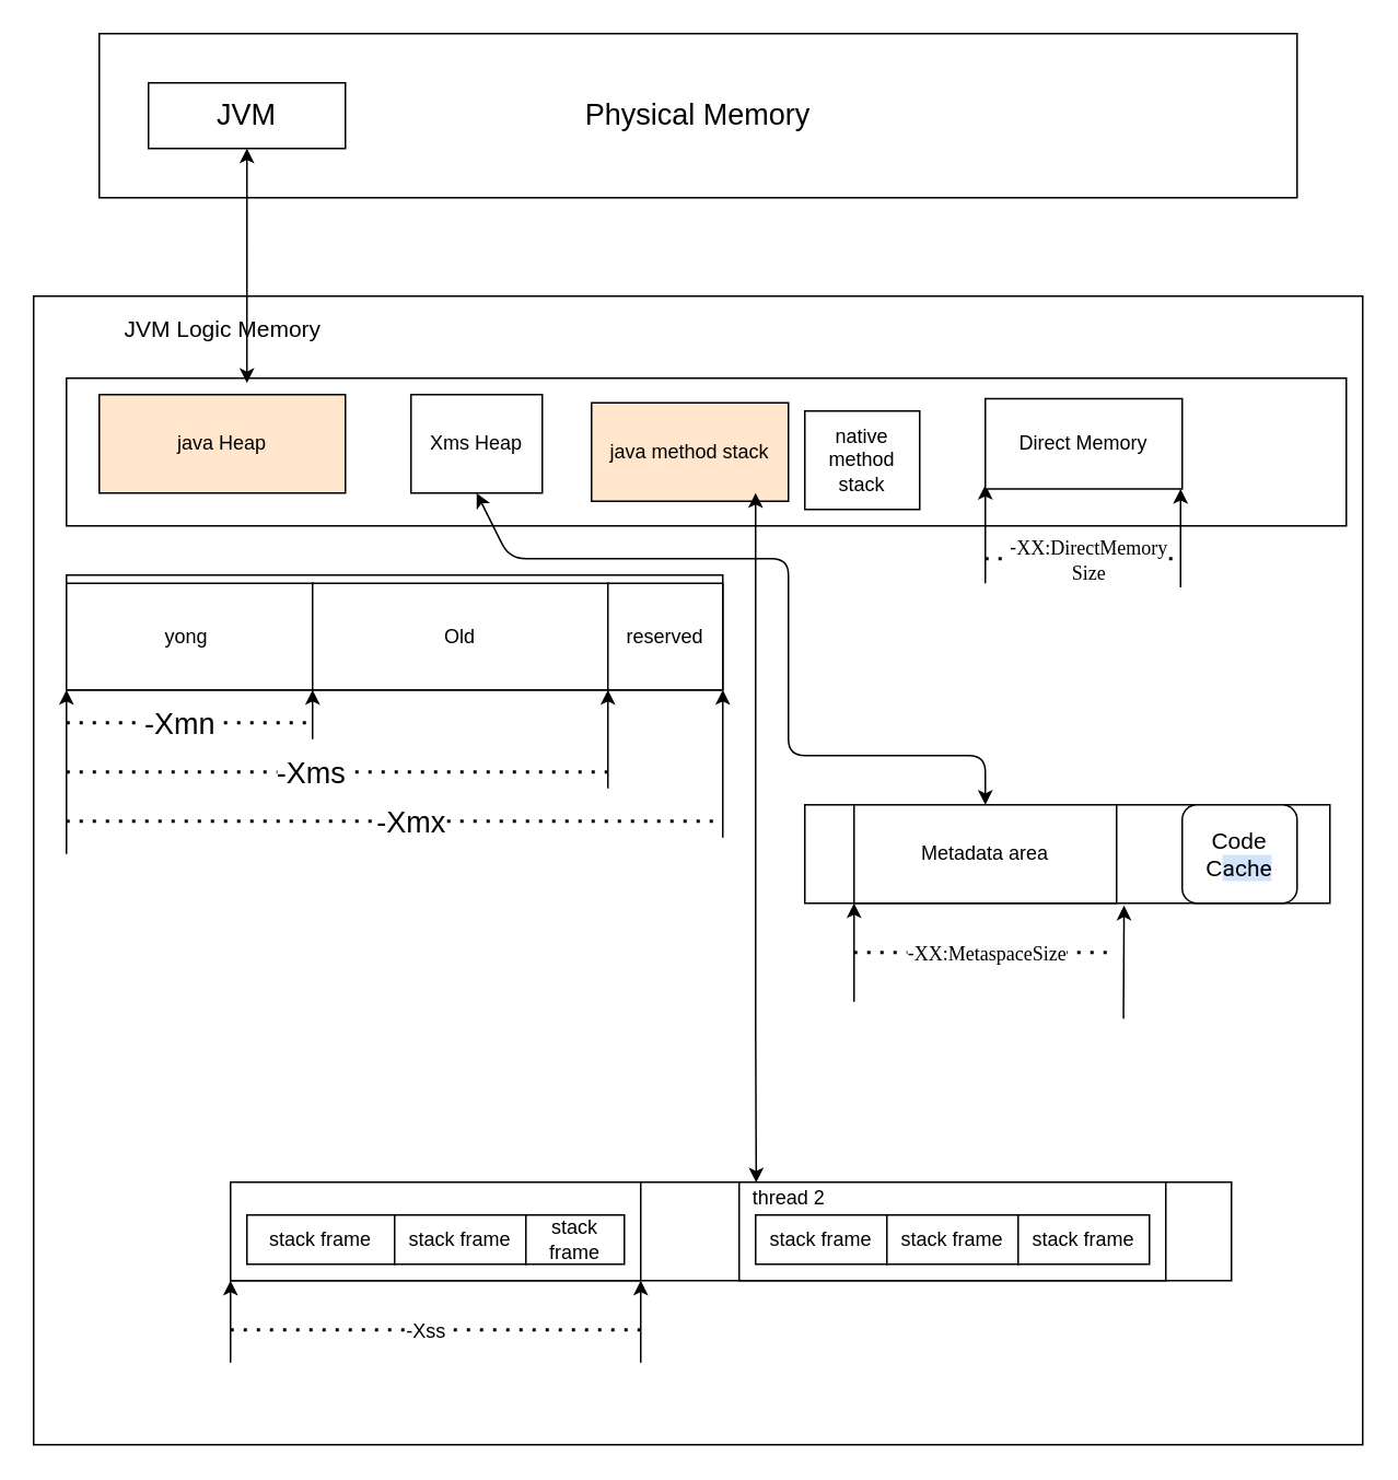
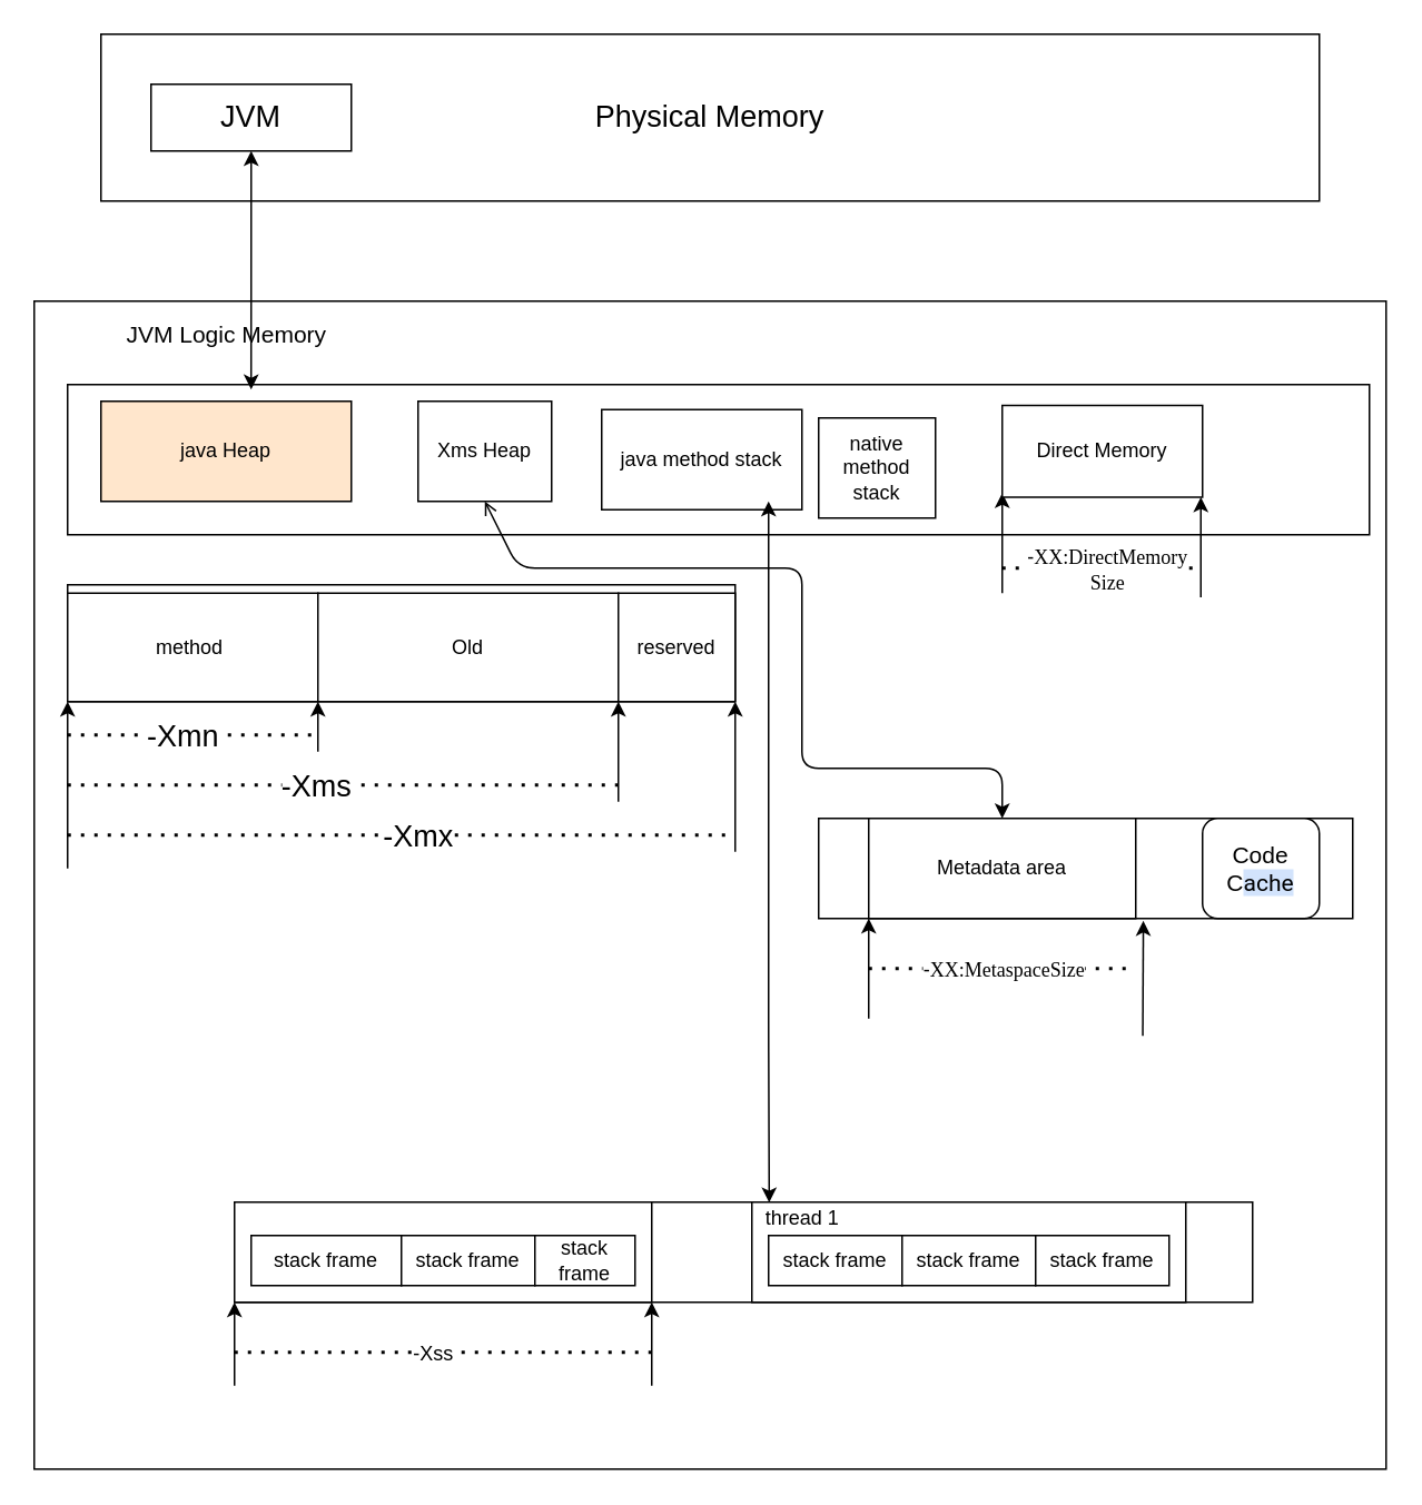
- <mxCell id="8" value="java method stack" style="rounded=0;whiteSpace=wrap;html=1;fillColor=#ffe6cc;" parent="1" vertex="1"><mxGeometry x="360" y="245" width="120" height="60" as="geometry" /></mxCell>
+ <mxCell id="8" value="java method stack" style="rounded=0;whiteSpace=wrap;html=1;" parent="1" vertex="1"><mxGeometry x="360" y="245" width="120" height="60" as="geometry" /></mxCell>
- <mxCell id="24" value="" style="endArrow=classic;startArrow=classic;html=1;entryX=0.5;entryY=1;entryDx=0;entryDy=0;exitX=0.5;exitY=0;exitDx=0;exitDy=0;" parent="1" source="25" target="7" edge="1"><mxGeometry width="50" height="50" relative="1" as="geometry"><mxPoint x="500" y="560" as="sourcePoint" /><mxPoint x="450" y="310" as="targetPoint" /><Array as="points"><mxPoint x="600" y="460" /><mxPoint x="480" y="460" /><mxPoint x="480" y="340" /><mxPoint x="410" y="340" /><mxPoint x="310" y="340" /></Array></mxGeometry></mxCell>
+ <mxCell id="24" value="" style="endArrow=open;startArrow=classic;html=1;entryX=0.5;entryY=1;entryDx=0;entryDy=0;exitX=0.5;exitY=0;exitDx=0;exitDy=0;" parent="1" source="25" target="7" edge="1"><mxGeometry width="50" height="50" relative="1" as="geometry"><mxPoint x="500" y="560" as="sourcePoint" /><mxPoint x="450" y="310" as="targetPoint" /><Array as="points"><mxPoint x="600" y="460" /><mxPoint x="480" y="460" /><mxPoint x="480" y="340" /><mxPoint x="410" y="340" /><mxPoint x="310" y="340" /></Array></mxGeometry></mxCell>
- <mxCell id="11" value="yong&amp;nbsp;" style="rounded=0;whiteSpace=wrap;html=1;" parent="1" vertex="1"><mxGeometry x="40" y="355" width="150" height="65" as="geometry" /></mxCell>
+ <mxCell id="11" value="method&amp;nbsp;" style="rounded=0;whiteSpace=wrap;html=1;" parent="1" vertex="1"><mxGeometry x="40" y="355" width="150" height="65" as="geometry" /></mxCell>
- <mxCell id="35" value="&lt;font style=&quot;font-size: 12px&quot;&gt;thread 2&lt;br&gt;&lt;/font&gt;" style="text;html=1;resizable=0;autosize=1;align=center;verticalAlign=middle;points=[];fillColor=none;strokeColor=none;rounded=0;" parent="1" vertex="1"><mxGeometry x="450" y="720" width="60" height="20" as="geometry" /></mxCell>
+ <mxCell id="35" value="&lt;font style=&quot;font-size: 12px&quot;&gt;thread 1&lt;br&gt;&lt;/font&gt;" style="text;html=1;resizable=0;autosize=1;align=center;verticalAlign=middle;points=[];fillColor=none;strokeColor=none;rounded=0;" parent="1" vertex="1"><mxGeometry x="450" y="720" width="60" height="20" as="geometry" /></mxCell>
